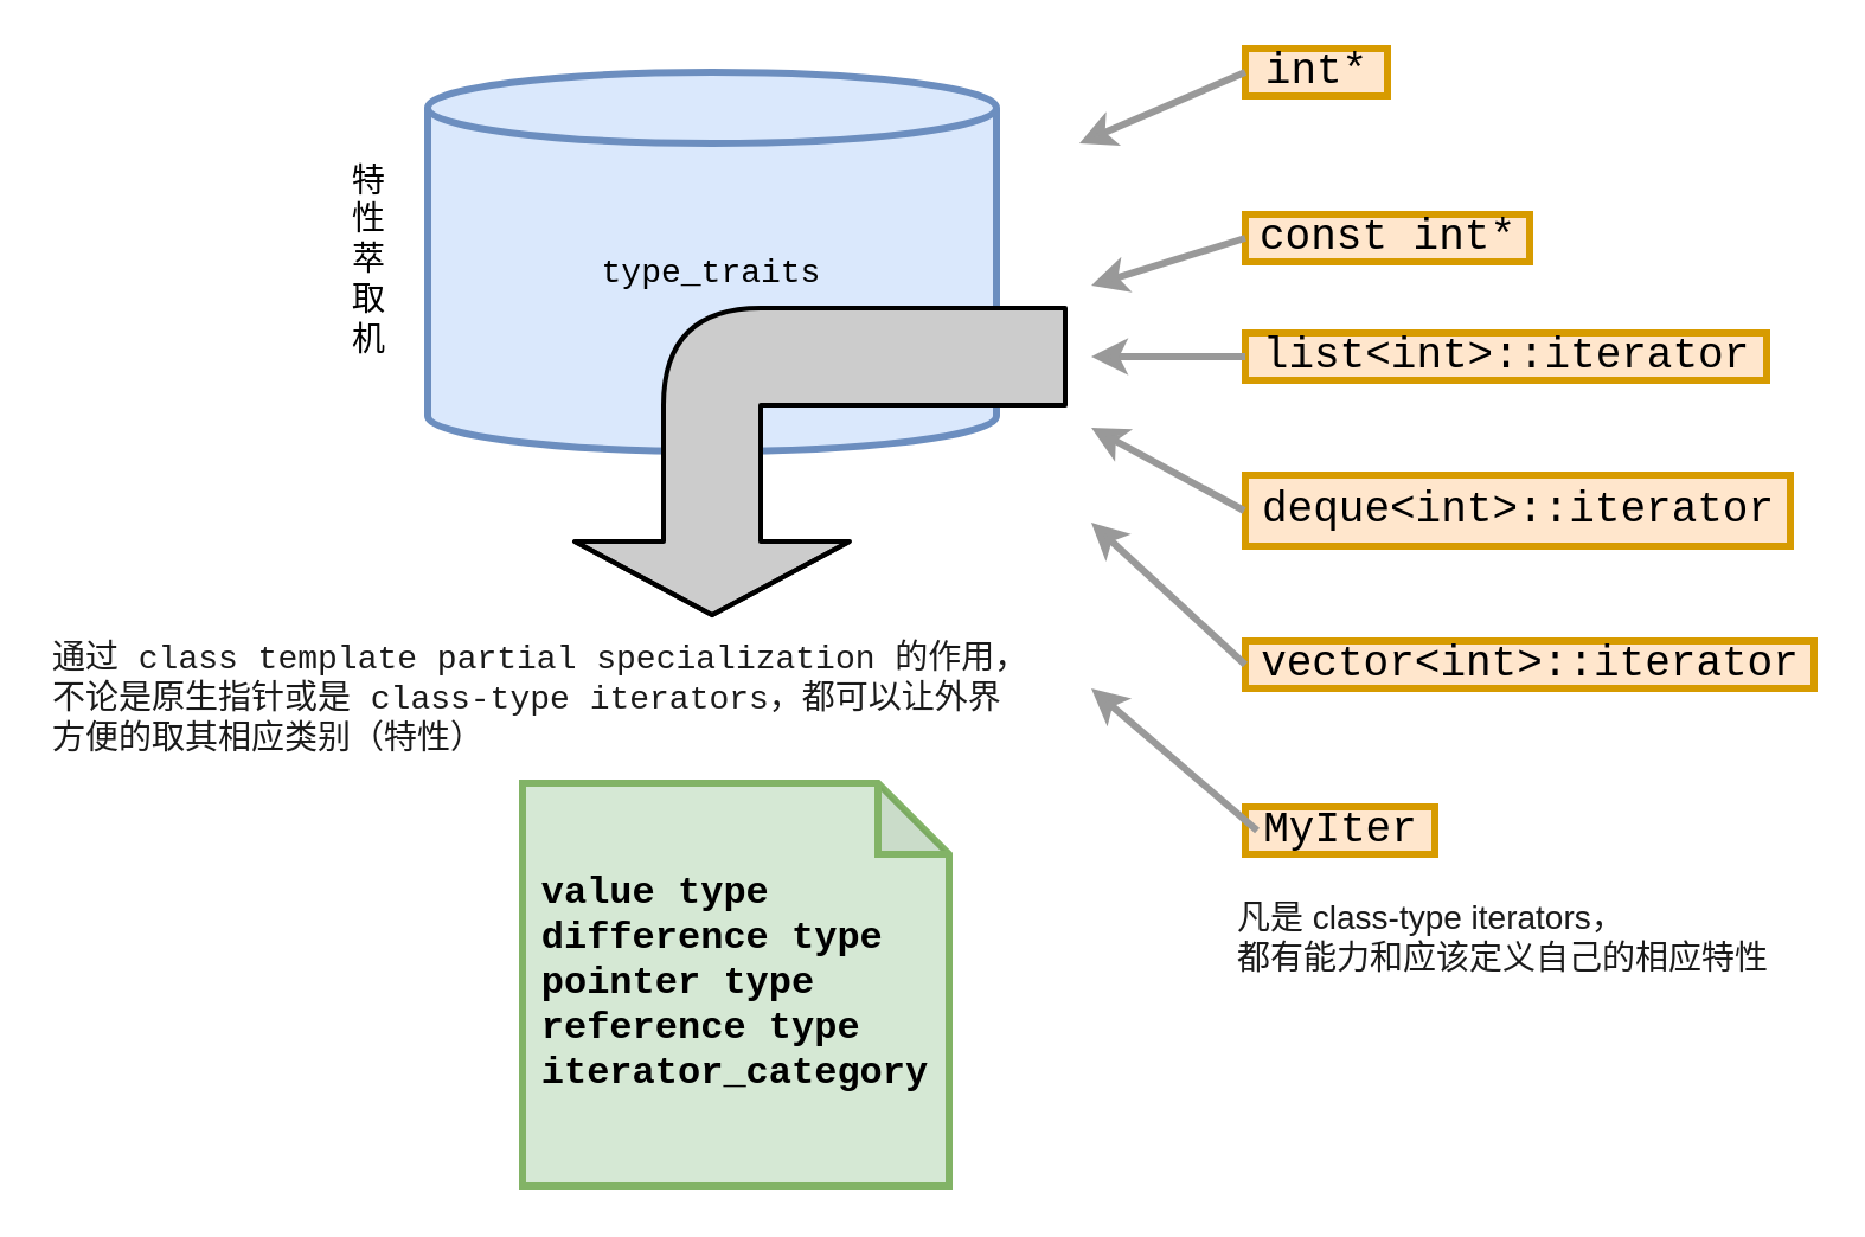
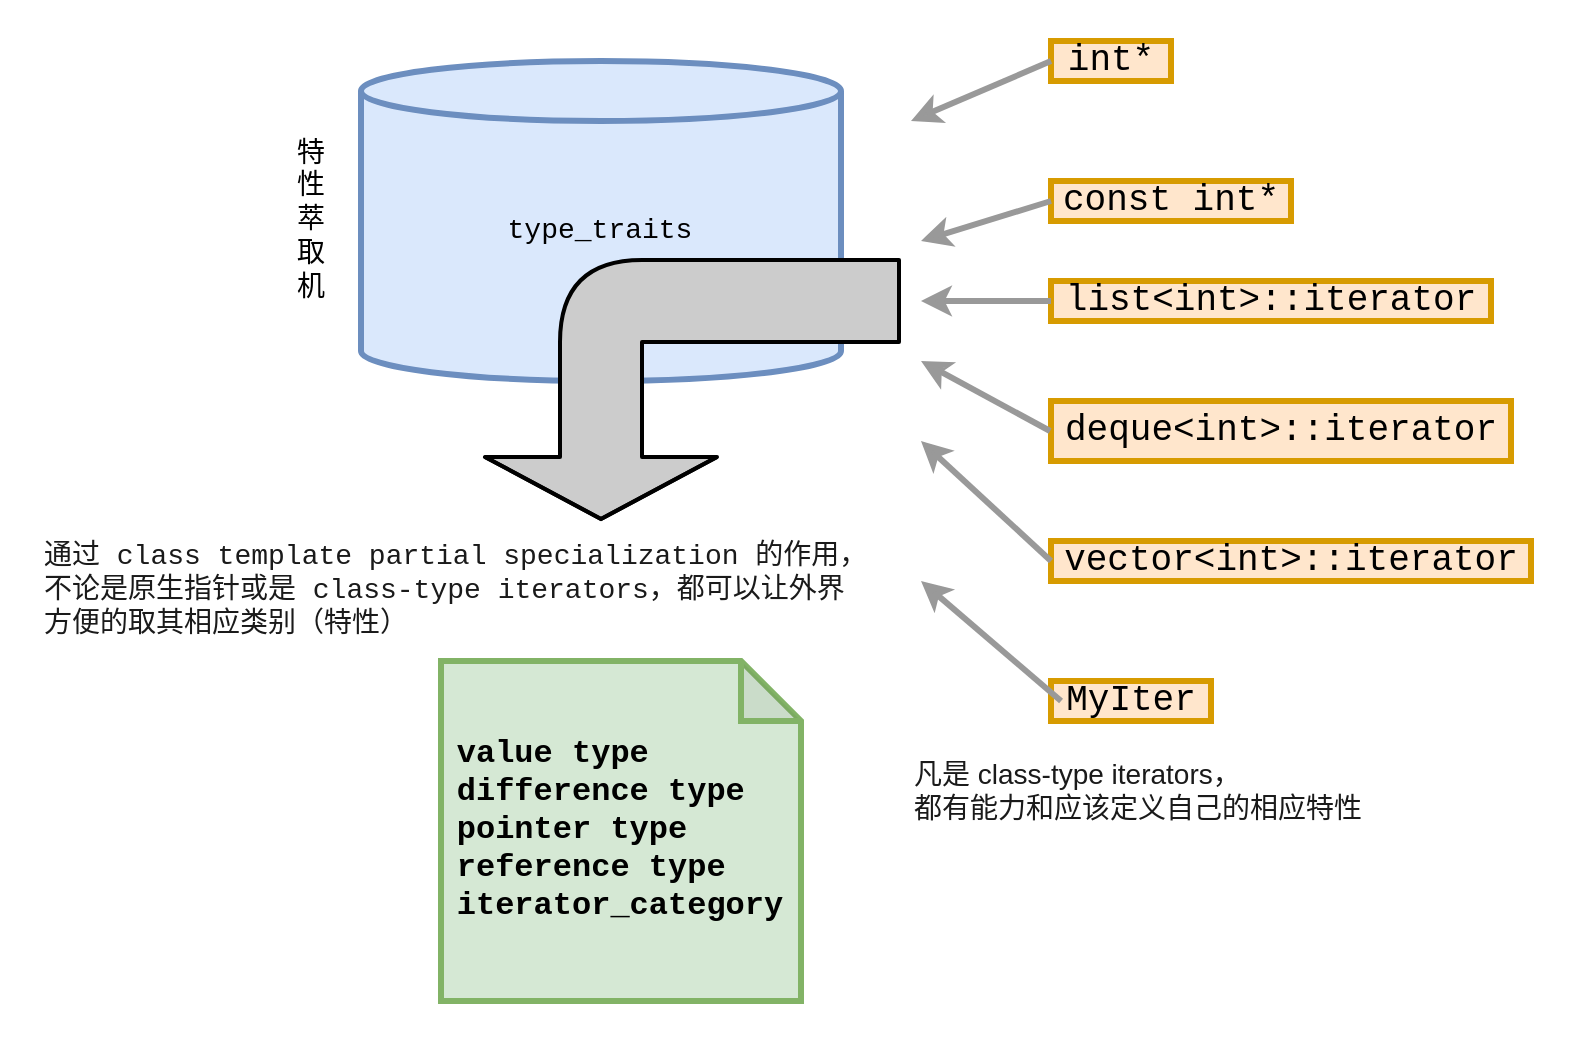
- <mxCell id="17" value="&lt;font style=&quot;font-size: 14px&quot; color=&quot;#1a1a1a&quot;&gt;凡是 class-type iterators， &lt;br&gt;都有能力和应该定义自己的相应特性&lt;/font&gt;" style="text;html=1;align=left;verticalAlign=middle;resizable=0;points=[];autosize=1;" vertex="1" parent="1"><mxGeometry x="520" y="375" width="240" height="40" as="geometry" /></mxCell>
+ <mxCell id="17" value="&lt;font style=&quot;font-size: 14px&quot; color=&quot;#1a1a1a&quot;&gt;凡是 class-type iterators， &lt;br&gt;都有能力和应该定义自己的相应特性&lt;/font&gt;" style="text;html=1;align=left;verticalAlign=middle;resizable=0;points=[];autosize=1;" vertex="1" parent="1"><mxGeometry x="455" y="375" width="240" height="40" as="geometry" /></mxCell>
